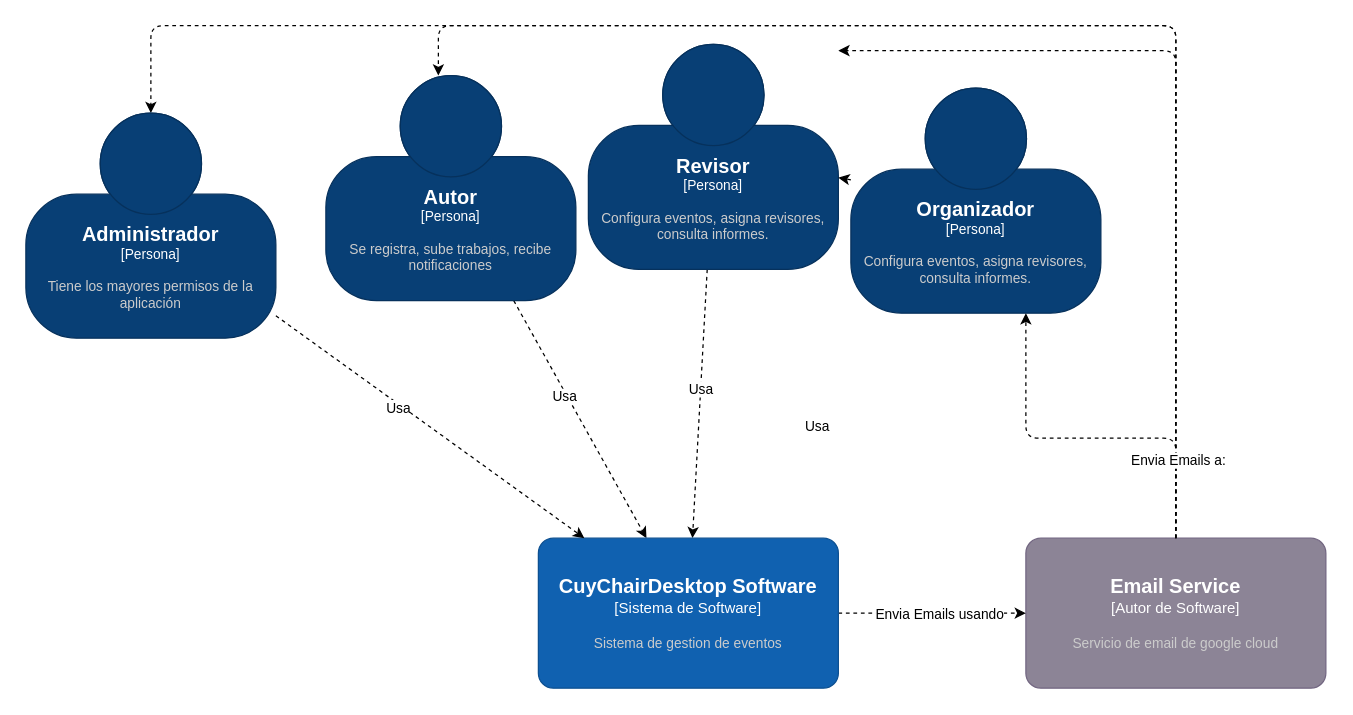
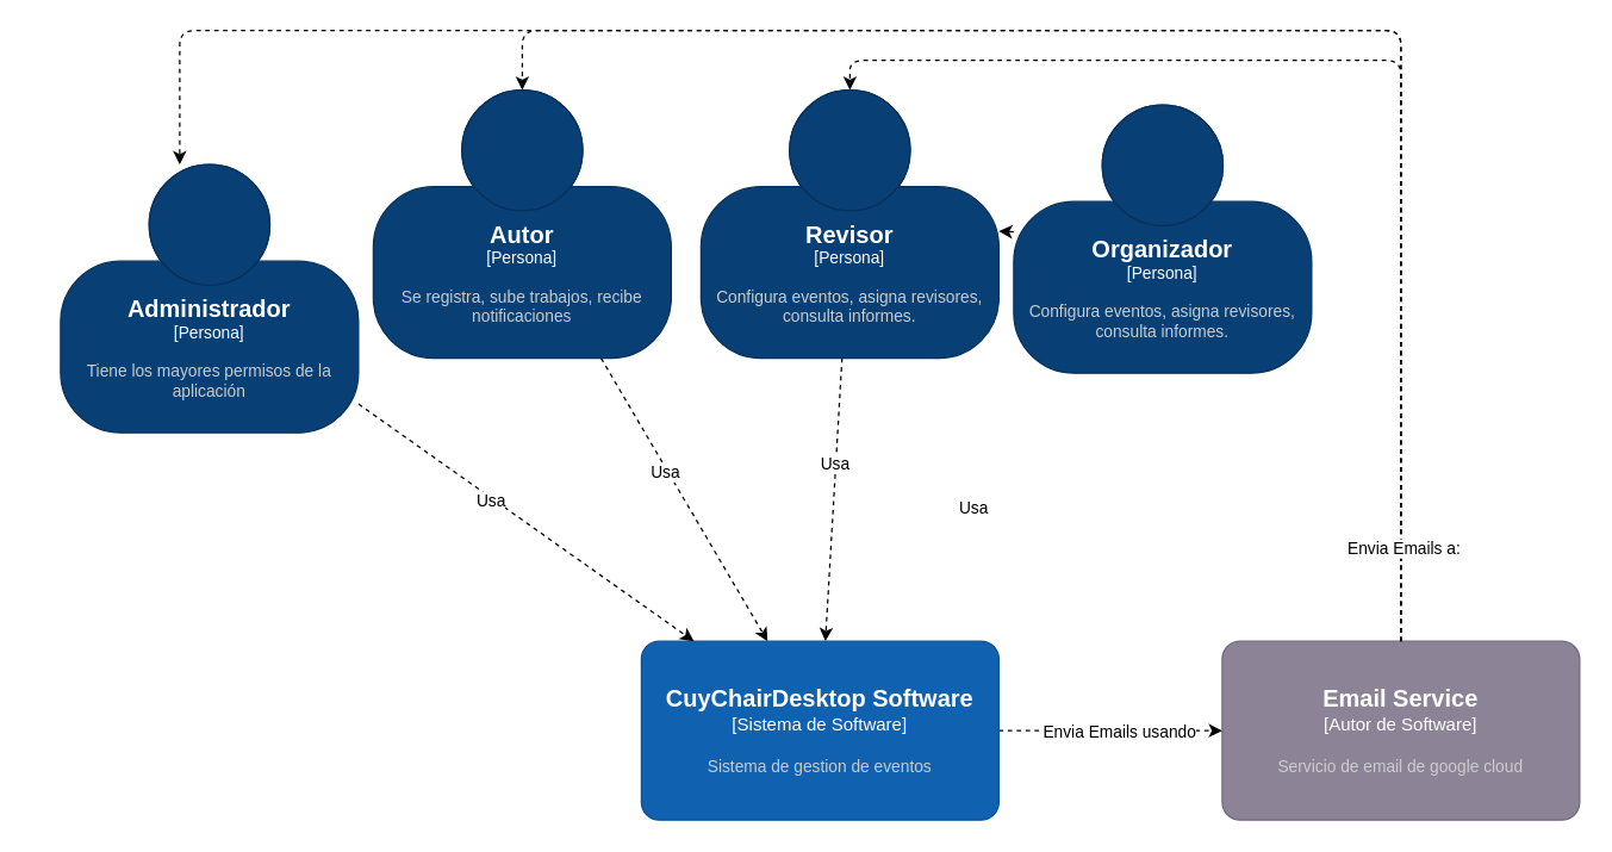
- <mxCell id="6" value="&lt;font style=&quot;font-size: 16px&quot;&gt;&lt;b&gt;Revisor&lt;/b&gt;&lt;/font&gt;&lt;div&gt;[Persona]&lt;/div&gt;&lt;br&gt;&lt;div&gt;&lt;font style=&quot;font-size: 11px&quot;&gt;&lt;font color=&quot;#cccccc&quot;&gt;Configura eventos, asigna revisores, consulta informes.&lt;/font&gt;&lt;/div&gt;" style="html=1;fontSize=11;dashed=0;whiteSpace=wrap;fillColor=#083F75;strokeColor=#06315C;fontColor=#ffffff;shape=mxgraph.c4.person2;align=center;metaEdit=1;points=[[0.5,0,0],[1,0.5,0],[1,0.75,0],[0.75,1,0],[0.5,1,0],[0.25,1,0],[0,0.75,0],[0,0.5,0]];resizable=0;" parent="1" vertex="1"><mxGeometry x="470" y="35" width="200" height="180" as="geometry" /></mxCell>
+ <mxCell id="6" value="&lt;font style=&quot;font-size: 16px&quot;&gt;&lt;b&gt;Revisor&lt;/b&gt;&lt;/font&gt;&lt;div&gt;[Persona]&lt;/div&gt;&lt;br&gt;&lt;div&gt;&lt;font style=&quot;font-size: 11px&quot;&gt;&lt;font color=&quot;#cccccc&quot;&gt;Configura eventos, asigna revisores, consulta informes.&lt;/font&gt;&lt;/div&gt;" style="html=1;fontSize=11;dashed=0;whiteSpace=wrap;fillColor=#083F75;strokeColor=#06315C;fontColor=#ffffff;shape=mxgraph.c4.person2;align=center;metaEdit=1;points=[[0.5,0,0],[1,0.5,0],[1,0.75,0],[0.75,1,0],[0.5,1,0],[0.25,1,0],[0,0.75,0],[0,0.5,0]];resizable=0;" parent="1" vertex="1"><mxGeometry x="470" y="60" width="200" height="180" as="geometry" /></mxCell>
- <mxCell id="4" value="&lt;font style=&quot;font-size: 16px&quot;&gt;&lt;b&gt;Autor&lt;/b&gt;&lt;/font&gt;&lt;div&gt;[Persona]&lt;/div&gt;&lt;br&gt;&lt;div&gt;&lt;font style=&quot;font-size: 11px&quot;&gt;&lt;font color=&quot;#cccccc&quot;&gt;Se registra, sube trabajos, recibe notificaciones&lt;/font&gt;&lt;/div&gt;" style="html=1;fontSize=11;dashed=0;whiteSpace=wrap;fillColor=#083F75;strokeColor=#06315C;fontColor=#ffffff;shape=mxgraph.c4.person2;align=center;metaEdit=1;points=[[0.5,0,0],[1,0.5,0],[1,0.75,0],[0.75,1,0],[0.5,1,0],[0.25,1,0],[0,0.75,0],[0,0.5,0]];resizable=0;" parent="1" vertex="1"><mxGeometry x="260" y="60" width="200" height="180" as="geometry" /></mxCell>
+ <mxCell id="4" value="&lt;font style=&quot;font-size: 16px&quot;&gt;&lt;b&gt;Autor&lt;/b&gt;&lt;/font&gt;&lt;div&gt;[Persona]&lt;/div&gt;&lt;br&gt;&lt;div&gt;&lt;font style=&quot;font-size: 11px&quot;&gt;&lt;font color=&quot;#cccccc&quot;&gt;Se registra, sube trabajos, recibe notificaciones&lt;/font&gt;&lt;/div&gt;" style="html=1;fontSize=11;dashed=0;whiteSpace=wrap;fillColor=#083F75;strokeColor=#06315C;fontColor=#ffffff;shape=mxgraph.c4.person2;align=center;metaEdit=1;points=[[0.5,0,0],[1,0.5,0],[1,0.75,0],[0.75,1,0],[0.5,1,0],[0.25,1,0],[0,0.75,0],[0,0.5,0]];resizable=0;" parent="1" vertex="1"><mxGeometry x="250" y="60" width="200" height="180" as="geometry" /></mxCell>
- <mxCell id="20" value="&lt;font style=&quot;font-size: 16px&quot;&gt;&lt;b&gt;Administrador&lt;/b&gt;&lt;/font&gt;&lt;div&gt;[Persona]&lt;/div&gt;&lt;br&gt;&lt;div&gt;&lt;font style=&quot;font-size: 11px&quot;&gt;&lt;font color=&quot;#cccccc&quot;&gt;Tiene los mayores permisos de la aplicación&lt;/font&gt;&lt;/div&gt;" style="html=1;fontSize=11;dashed=0;whiteSpace=wrap;fillColor=#083F75;strokeColor=#06315C;fontColor=#ffffff;shape=mxgraph.c4.person2;align=center;metaEdit=1;points=[[0.5,0,0],[1,0.5,0],[1,0.75,0],[0.75,1,0],[0.5,1,0],[0.25,1,0],[0,0.75,0],[0,0.5,0]];resizable=0;" parent="1" vertex="1"><mxGeometry x="20" y="90" width="200" height="180" as="geometry" /></mxCell>
+ <mxCell id="20" value="&lt;font style=&quot;font-size: 16px&quot;&gt;&lt;b&gt;Administrador&lt;/b&gt;&lt;/font&gt;&lt;div&gt;[Persona]&lt;/div&gt;&lt;br&gt;&lt;div&gt;&lt;font style=&quot;font-size: 11px&quot;&gt;&lt;font color=&quot;#cccccc&quot;&gt;Tiene los mayores permisos de la aplicación&lt;/font&gt;&lt;/div&gt;" style="html=1;fontSize=11;dashed=0;whiteSpace=wrap;fillColor=#083F75;strokeColor=#06315C;fontColor=#ffffff;shape=mxgraph.c4.person2;align=center;metaEdit=1;points=[[0.5,0,0],[1,0.5,0],[1,0.75,0],[0.75,1,0],[0.5,1,0],[0.25,1,0],[0,0.75,0],[0,0.5,0]];resizable=0;" parent="1" vertex="1"><mxGeometry x="40" y="110" width="200" height="180" as="geometry" /></mxCell>
- <mxCell id="14" style="edgeStyle=orthogonalEdgeStyle;html=1;dashed=1;jumpSize=19;" parent="1" source="10" target="8" edge="1"><mxGeometry relative="1" as="geometry"><mxPoint x="680" y="500" as="sourcePoint" /><mxPoint x="830" y="500" as="targetPoint" /><Array as="points"><mxPoint x="940" y="350" /><mxPoint x="820" y="350" /></Array></mxGeometry></mxCell>
